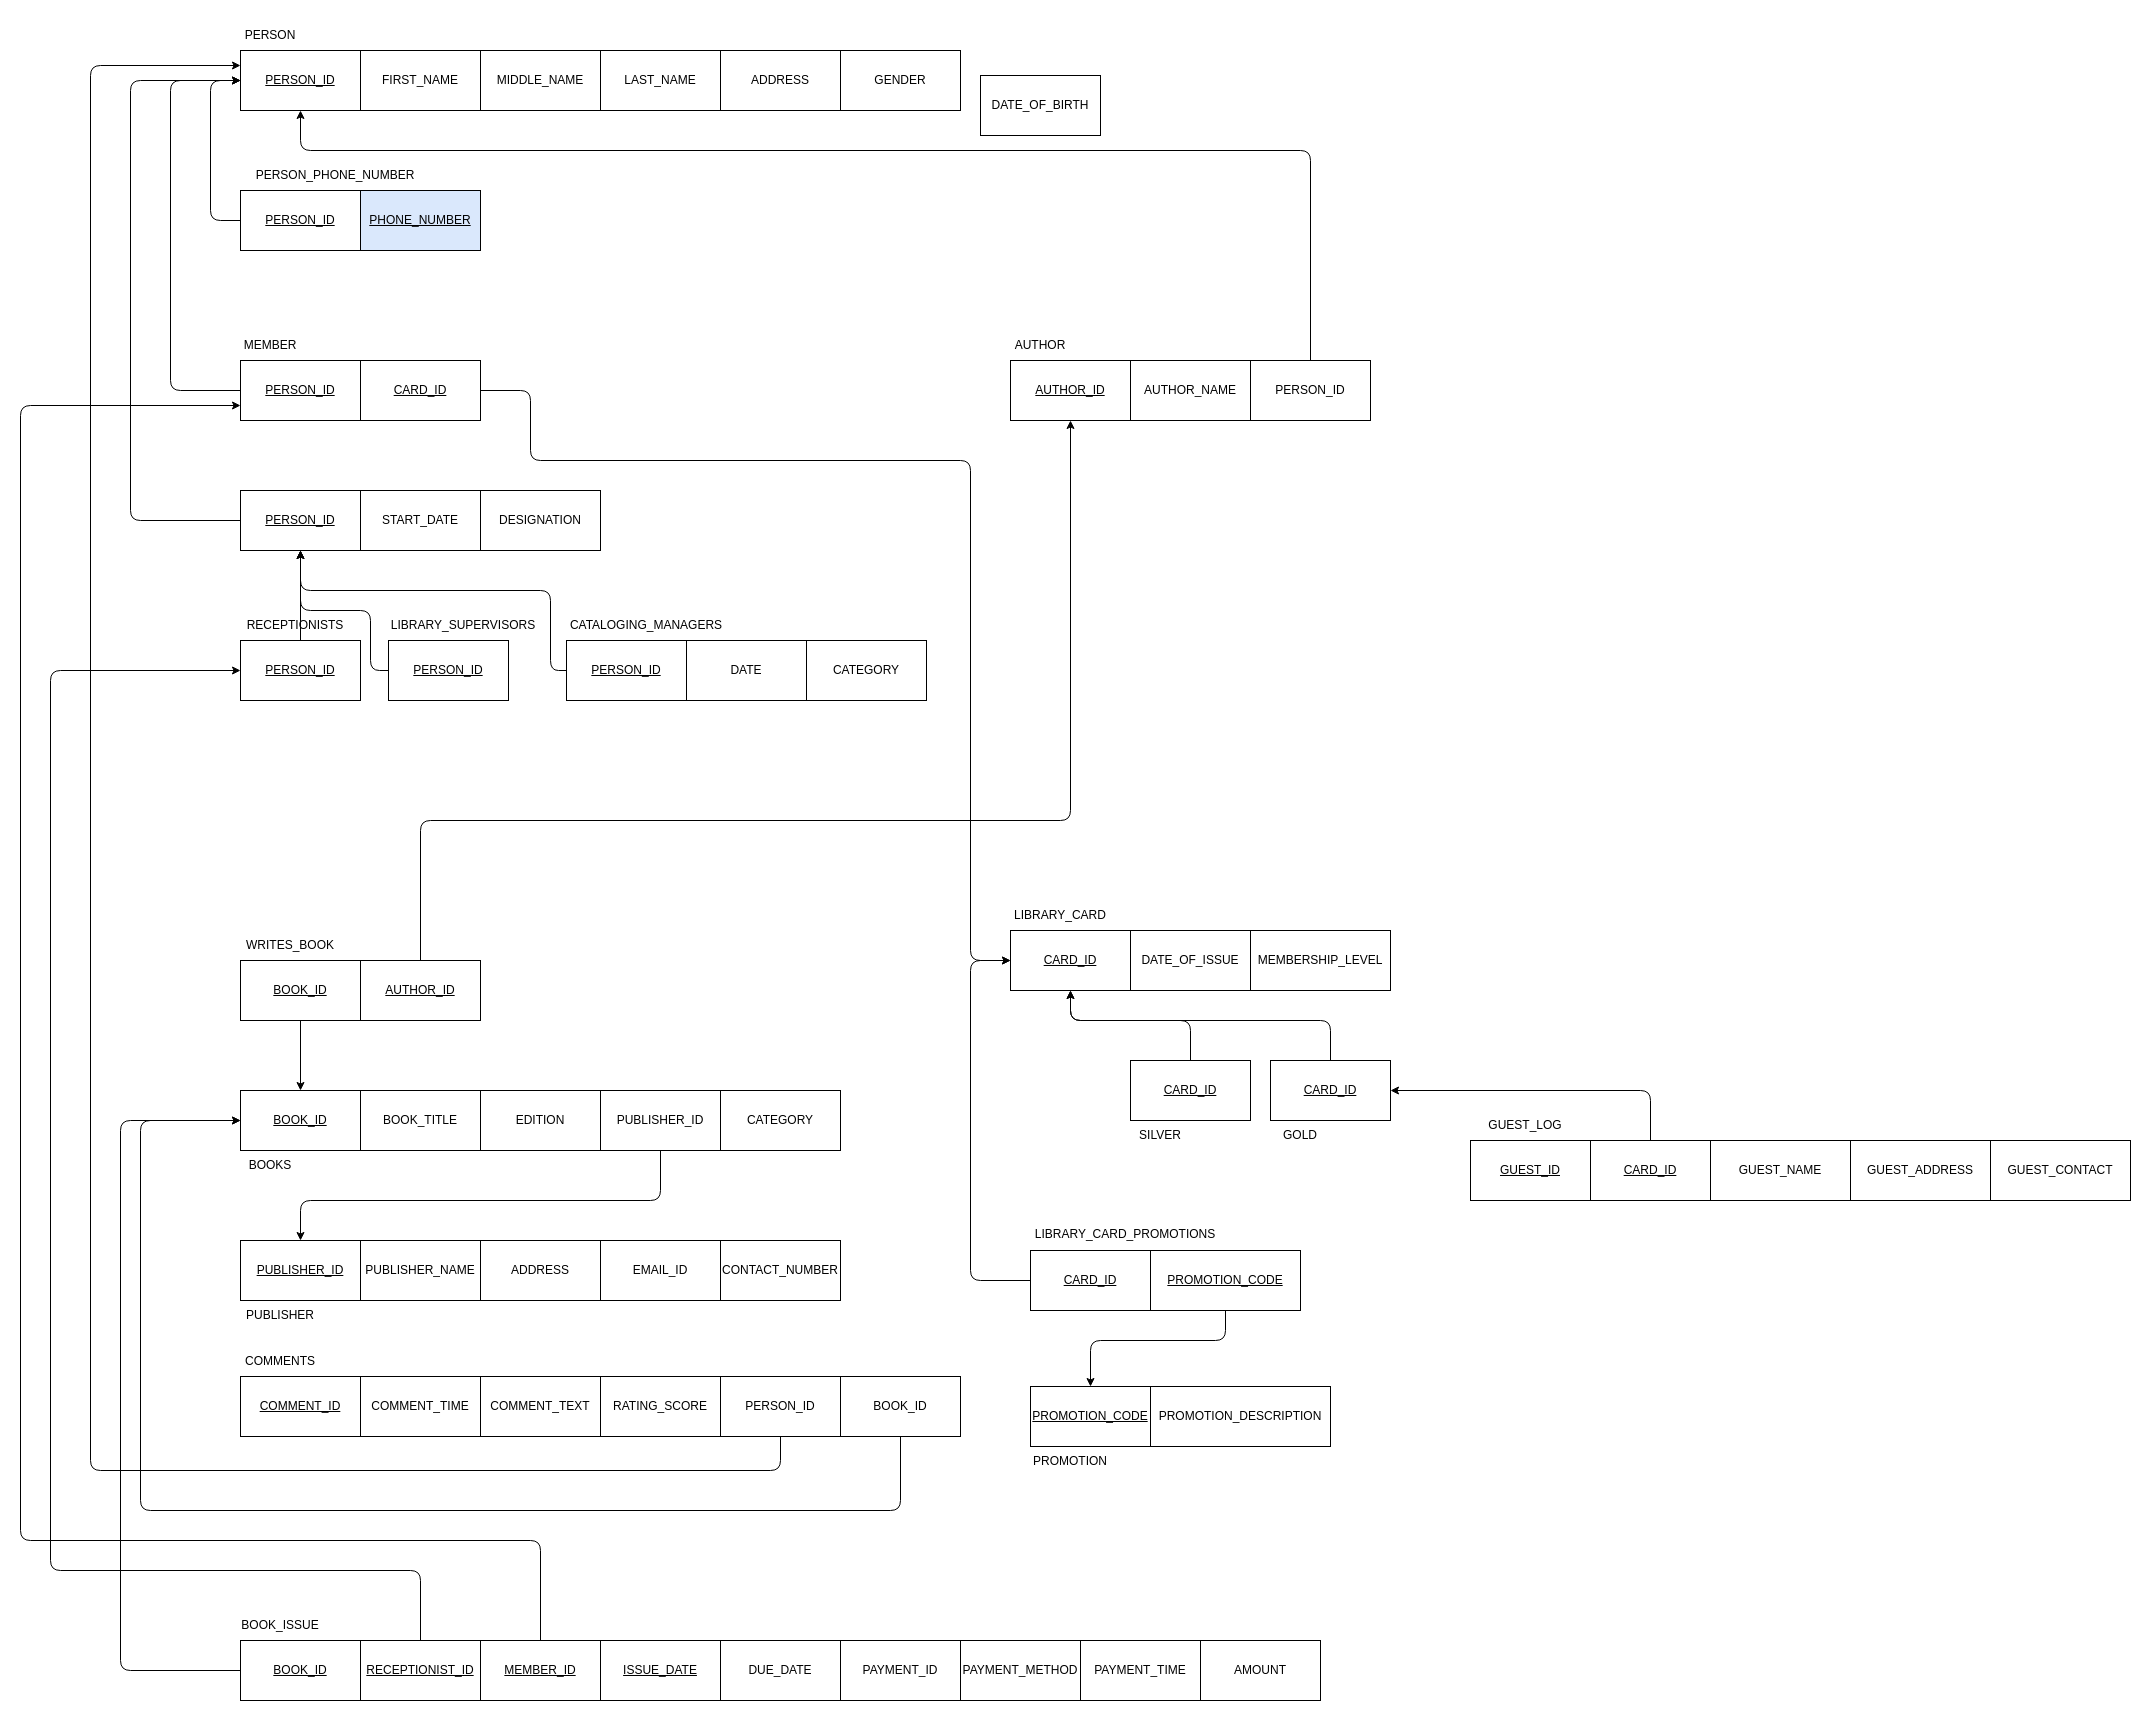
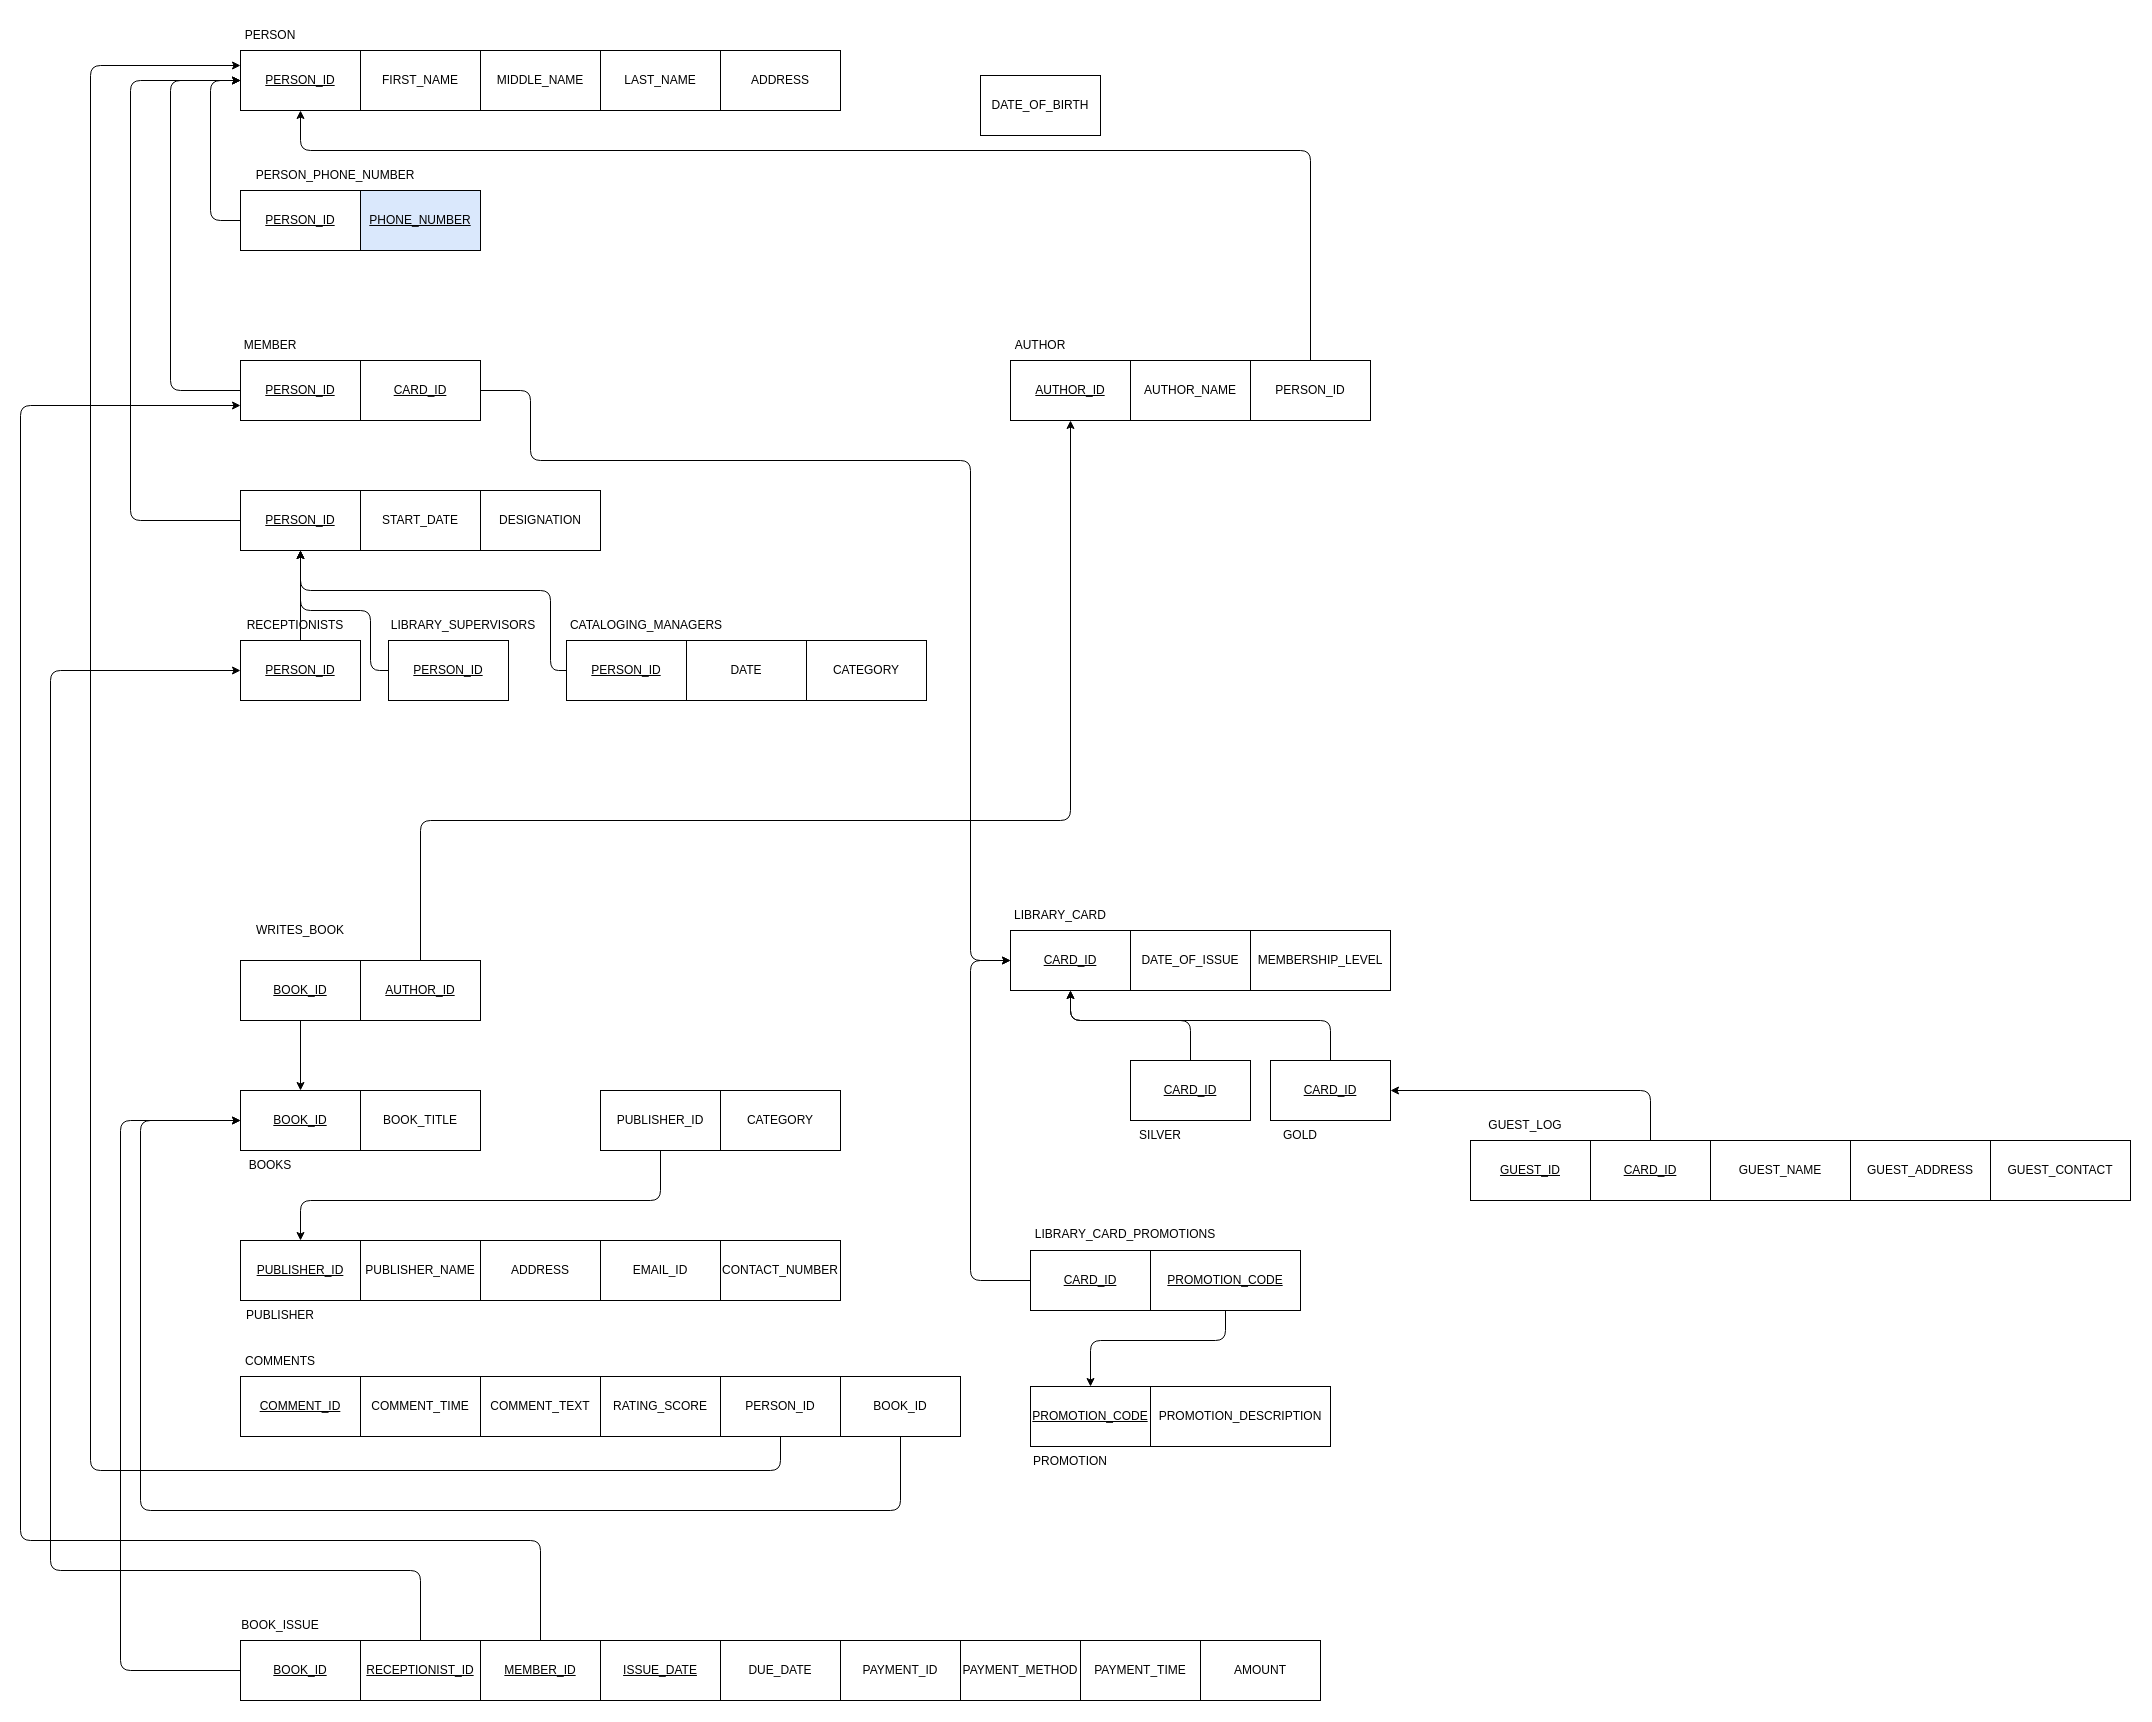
- <mxCell id="9" value="GENDER" style="rounded=0;whiteSpace=wrap;html=1;" parent="3" vertex="1"><mxGeometry x="600" width="120" height="60" as="geometry" /></mxCell>
- <mxCell id="60" value="WRITES_BOOK" style="text;html=1;strokeColor=none;fillColor=none;align=center;verticalAlign=middle;whiteSpace=wrap;rounded=0;" vertex="1" parent="1"><mxGeometry x="240" y="930" width="100" height="30" as="geometry" /></mxCell>
+ <mxCell id="60" value="WRITES_BOOK" style="text;html=1;strokeColor=none;fillColor=none;align=center;verticalAlign=middle;whiteSpace=wrap;rounded=0;" vertex="1" parent="1"><mxGeometry x="250" y="915" width="100" height="30" as="geometry" /></mxCell>
- <mxCell id="64" value="EDITION" style="rounded=0;whiteSpace=wrap;html=1;" vertex="1" parent="61"><mxGeometry x="240" width="120" height="60" as="geometry" /></mxCell>
